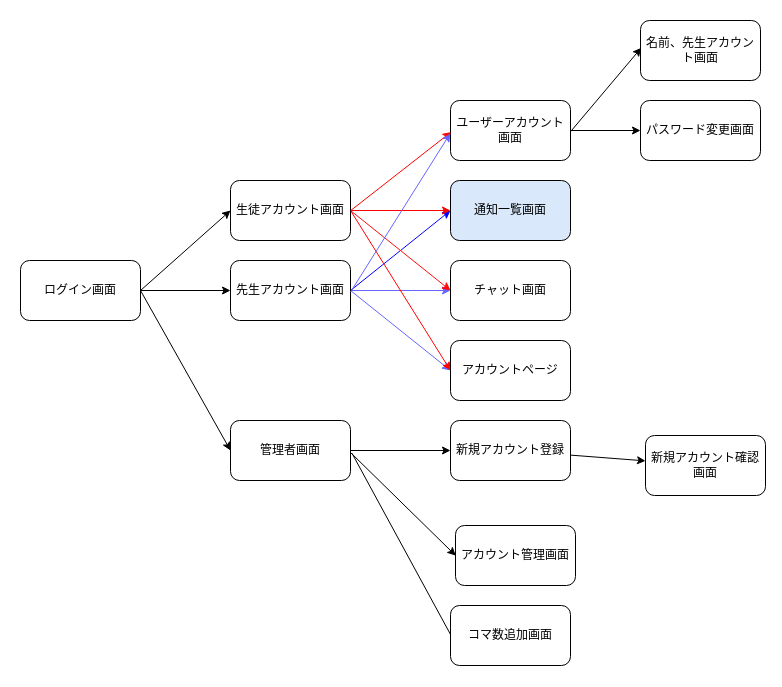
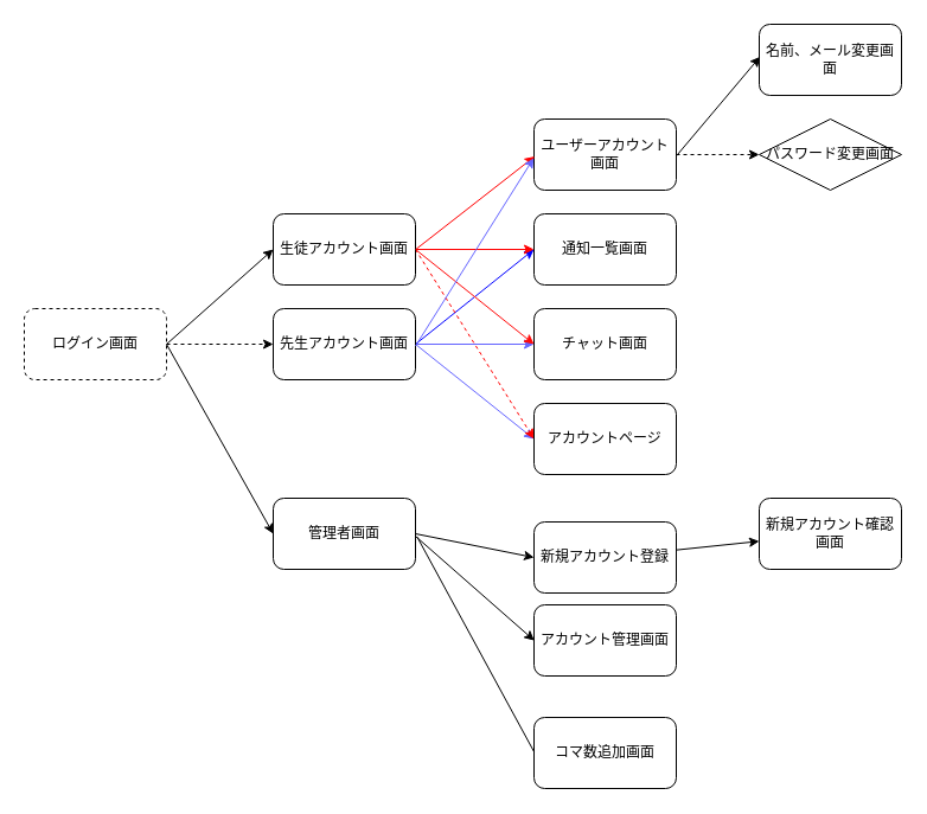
- <mxCell id="29" value="名前、先生アカウント画面" style="rounded=1;whiteSpace=wrap;html=1;" parent="1" vertex="1"><mxGeometry x="640" y="20" width="120" height="60" as="geometry" /></mxCell>
+ <mxCell id="29" value="名前、メール変更画面" style="rounded=1;whiteSpace=wrap;html=1;" parent="1" vertex="1"><mxGeometry x="640" y="20" width="120" height="60" as="geometry" /></mxCell>
- <mxCell id="26" style="edgeStyle=none;html=1;" parent="1" source="27" target="28" edge="1"><mxGeometry relative="1" as="geometry" /></mxCell>
+ <mxCell id="26" style="edgeStyle=none;html=1;dashed=1;" parent="1" source="27" target="28" edge="1"><mxGeometry relative="1" as="geometry" /></mxCell>
- <mxCell id="28" value="パスワード変更画面" style="rounded=1;whiteSpace=wrap;html=1;" parent="1" vertex="1"><mxGeometry x="640" y="100" width="120" height="60" as="geometry" /></mxCell>
+ <mxCell id="28" value="パスワード変更画面" style="rhombus;whiteSpace=wrap;html=1;" parent="1" vertex="1"><mxGeometry x="640" y="100" width="120" height="60" as="geometry" /></mxCell>
- <mxCell id="14" value="通知一覧画面" style="rounded=1;whiteSpace=wrap;html=1;fillColor=#dae8fc;" parent="1" vertex="1"><mxGeometry x="450" y="180" width="120" height="60" as="geometry" /></mxCell>
+ <mxCell id="14" value="通知一覧画面" style="rounded=1;whiteSpace=wrap;html=1;" parent="1" vertex="1"><mxGeometry x="450" y="180" width="120" height="60" as="geometry" /></mxCell>
- <mxCell id="10" style="edgeStyle=none;html=1;exitX=1;exitY=0.5;exitDx=0;exitDy=0;entryX=0;entryY=0.5;entryDx=0;entryDy=0;strokeColor=#FF0001;" parent="1" source="11" target="20" edge="1"><mxGeometry relative="1" as="geometry" /></mxCell>
+ <mxCell id="10" style="edgeStyle=none;html=1;exitX=1;exitY=0.5;exitDx=0;exitDy=0;entryX=0;entryY=0.5;entryDx=0;entryDy=0;strokeColor=#FF0001;dashed=1;" parent="1" source="11" target="20" edge="1"><mxGeometry relative="1" as="geometry" /></mxCell>
- <mxCell id="13" value="ログイン画面" style="rounded=1;whiteSpace=wrap;html=1;" parent="1" vertex="1"><mxGeometry x="20" y="260" width="120" height="60" as="geometry" /></mxCell>
+ <mxCell id="13" value="ログイン画面" style="rounded=1;whiteSpace=wrap;html=1;dashed=1;" parent="1" vertex="1"><mxGeometry x="20" y="260" width="120" height="60" as="geometry" /></mxCell>
- <mxCell id="12" style="edgeStyle=none;html=1;exitX=1;exitY=0.5;exitDx=0;exitDy=0;" parent="1" source="13" target="5" edge="1"><mxGeometry relative="1" as="geometry" /></mxCell>
+ <mxCell id="12" style="edgeStyle=none;html=1;exitX=1;exitY=0.5;exitDx=0;exitDy=0;dashed=1;" parent="1" source="13" target="5" edge="1"><mxGeometry relative="1" as="geometry" /></mxCell>
- <mxCell id="19" value="新規アカウント登録" style="rounded=1;whiteSpace=wrap;html=1;" parent="1" vertex="1"><mxGeometry x="450" y="420" width="120" height="60" as="geometry" /></mxCell>
+ <mxCell id="19" value="新規アカウント登録" style="rounded=1;whiteSpace=wrap;html=1;" parent="1" vertex="1"><mxGeometry x="450" y="440" width="120" height="60" as="geometry" /></mxCell>
- <mxCell id="21" value="新規アカウント確認画面" style="rounded=1;whiteSpace=wrap;html=1;" parent="1" vertex="1"><mxGeometry x="645" y="435" width="120" height="60" as="geometry" /></mxCell>
+ <mxCell id="21" value="新規アカウント確認画面" style="rounded=1;whiteSpace=wrap;html=1;" parent="1" vertex="1"><mxGeometry x="640" y="420" width="120" height="60" as="geometry" /></mxCell>
- <mxCell id="22" value="アカウント管理画面" style="rounded=1;whiteSpace=wrap;html=1;" parent="1" vertex="1"><mxGeometry x="455" y="525" width="120" height="60" as="geometry" /></mxCell>
+ <mxCell id="22" value="アカウント管理画面" style="rounded=1;whiteSpace=wrap;html=1;" parent="1" vertex="1"><mxGeometry x="450" y="510" width="120" height="60" as="geometry" /></mxCell>
